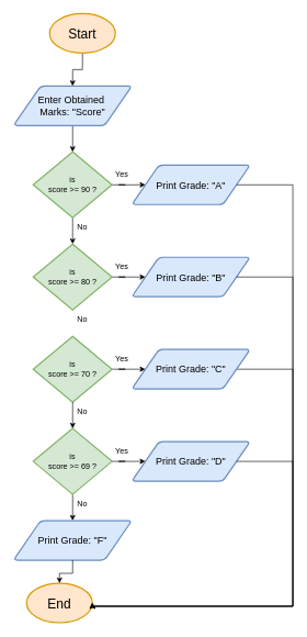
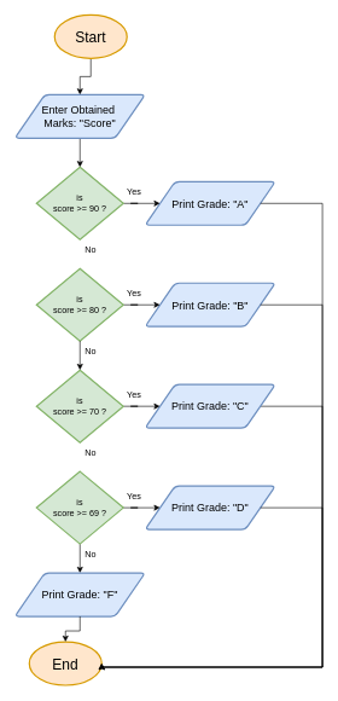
- <mxCell id="7" style="edgeStyle=orthogonalEdgeStyle;rounded=0;orthogonalLoop=1;jettySize=auto;html=1;exitX=0.5;exitY=1;exitDx=0;exitDy=0;exitPerimeter=0;" edge="1" parent="1" source="8" target="10"><mxGeometry relative="1" as="geometry" /></mxCell>
+ <mxCell id="21" style="edgeStyle=orthogonalEdgeStyle;rounded=0;orthogonalLoop=1;jettySize=auto;html=1;exitX=0.5;exitY=1;exitDx=0;exitDy=0;exitPerimeter=0;entryX=0.5;entryY=0;entryDx=0;entryDy=0;entryPerimeter=0;" edge="1" parent="1" source="10" target="12"><mxGeometry relative="1" as="geometry" /></mxCell>
- <mxCell id="22" style="edgeStyle=orthogonalEdgeStyle;rounded=0;orthogonalLoop=1;jettySize=auto;html=1;exitX=0.5;exitY=1;exitDx=0;exitDy=0;exitPerimeter=0;entryX=0.5;entryY=0;entryDx=0;entryDy=0;entryPerimeter=0;" edge="1" parent="1" source="12" target="15"><mxGeometry relative="1" as="geometry" /></mxCell>
